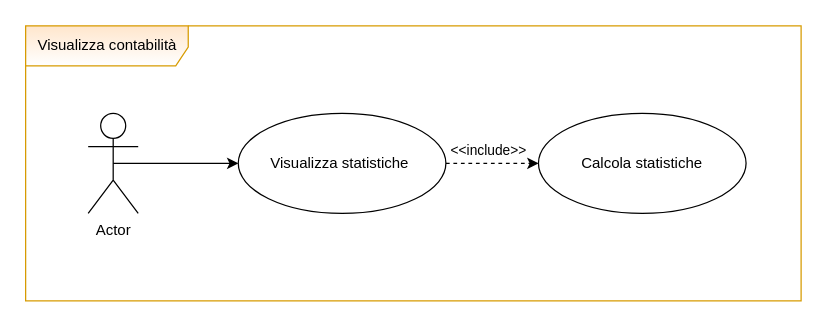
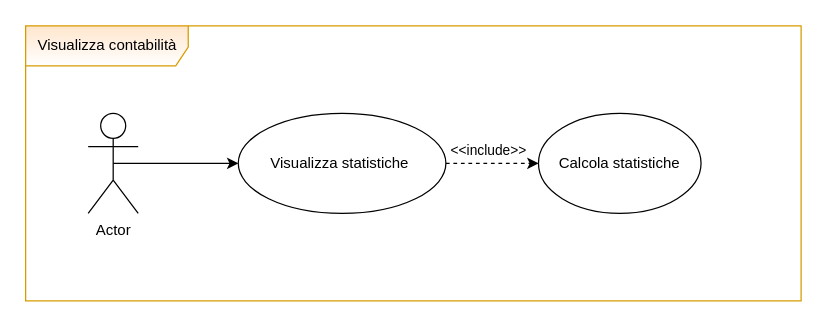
- <mxCell id="7" value="Calcola statistiche" style="ellipse;whiteSpace=wrap;html=1;" vertex="1" parent="1"><mxGeometry x="430" y="90" width="166" height="80" as="geometry" /></mxCell>
+ <mxCell id="7" value="Calcola statistiche" style="ellipse;whiteSpace=wrap;html=1;" vertex="1" parent="1"><mxGeometry x="430" y="90" width="130" height="80" as="geometry" /></mxCell>
